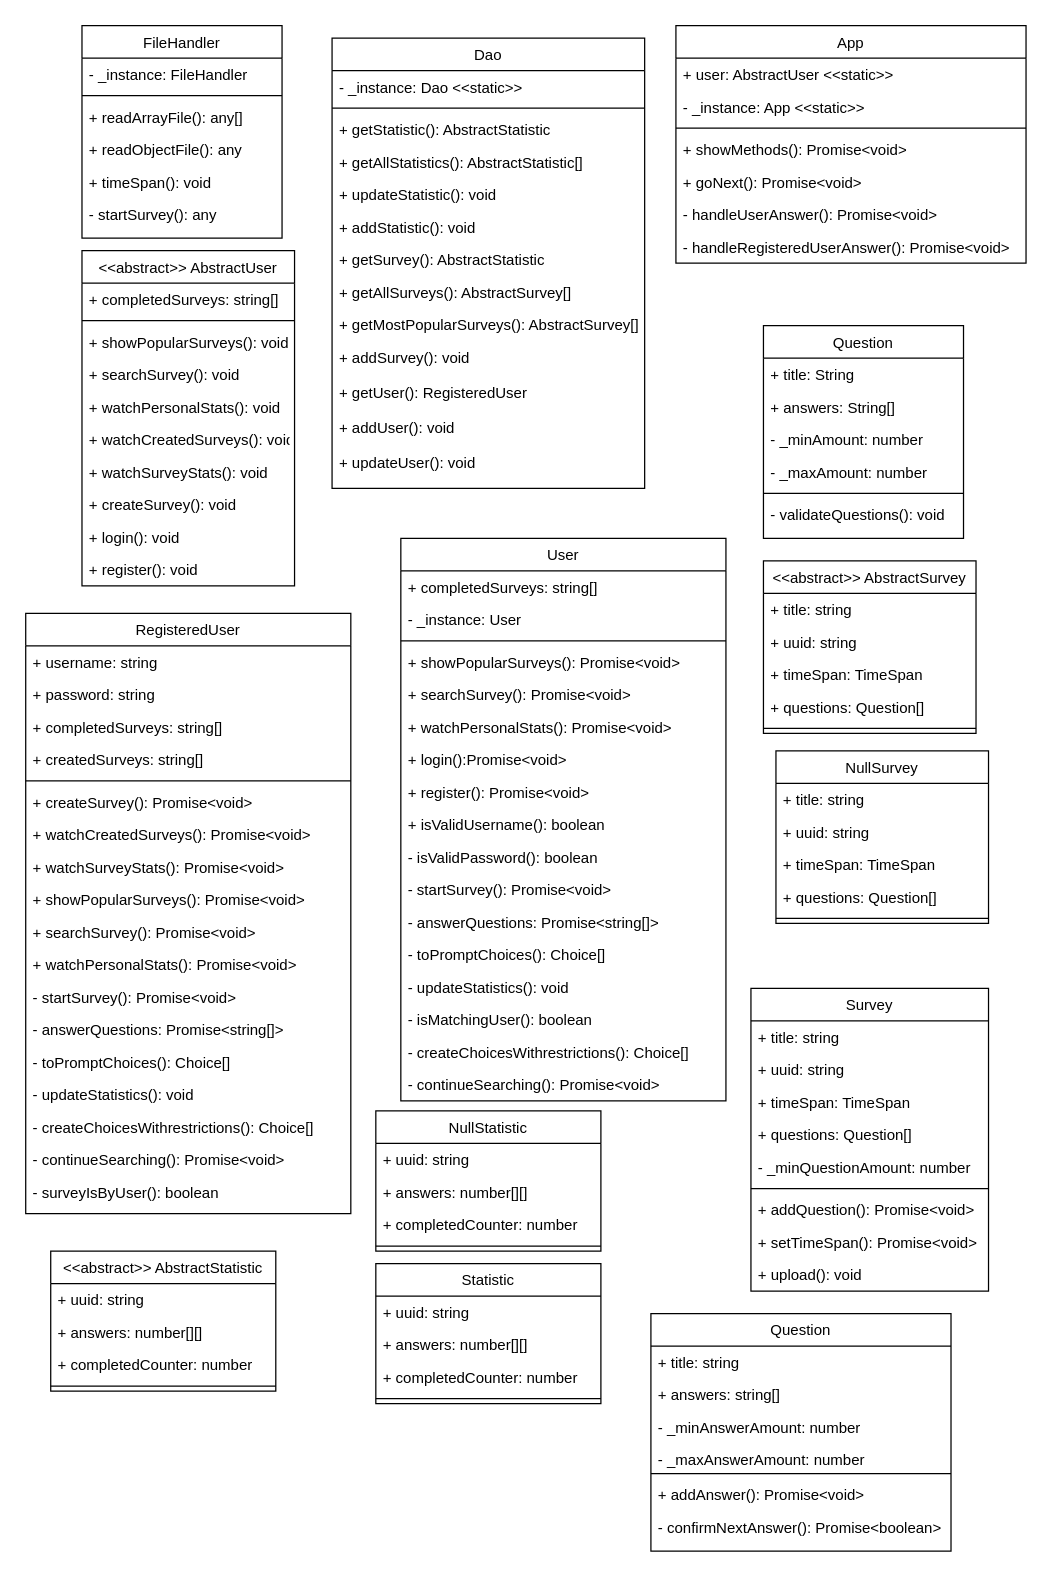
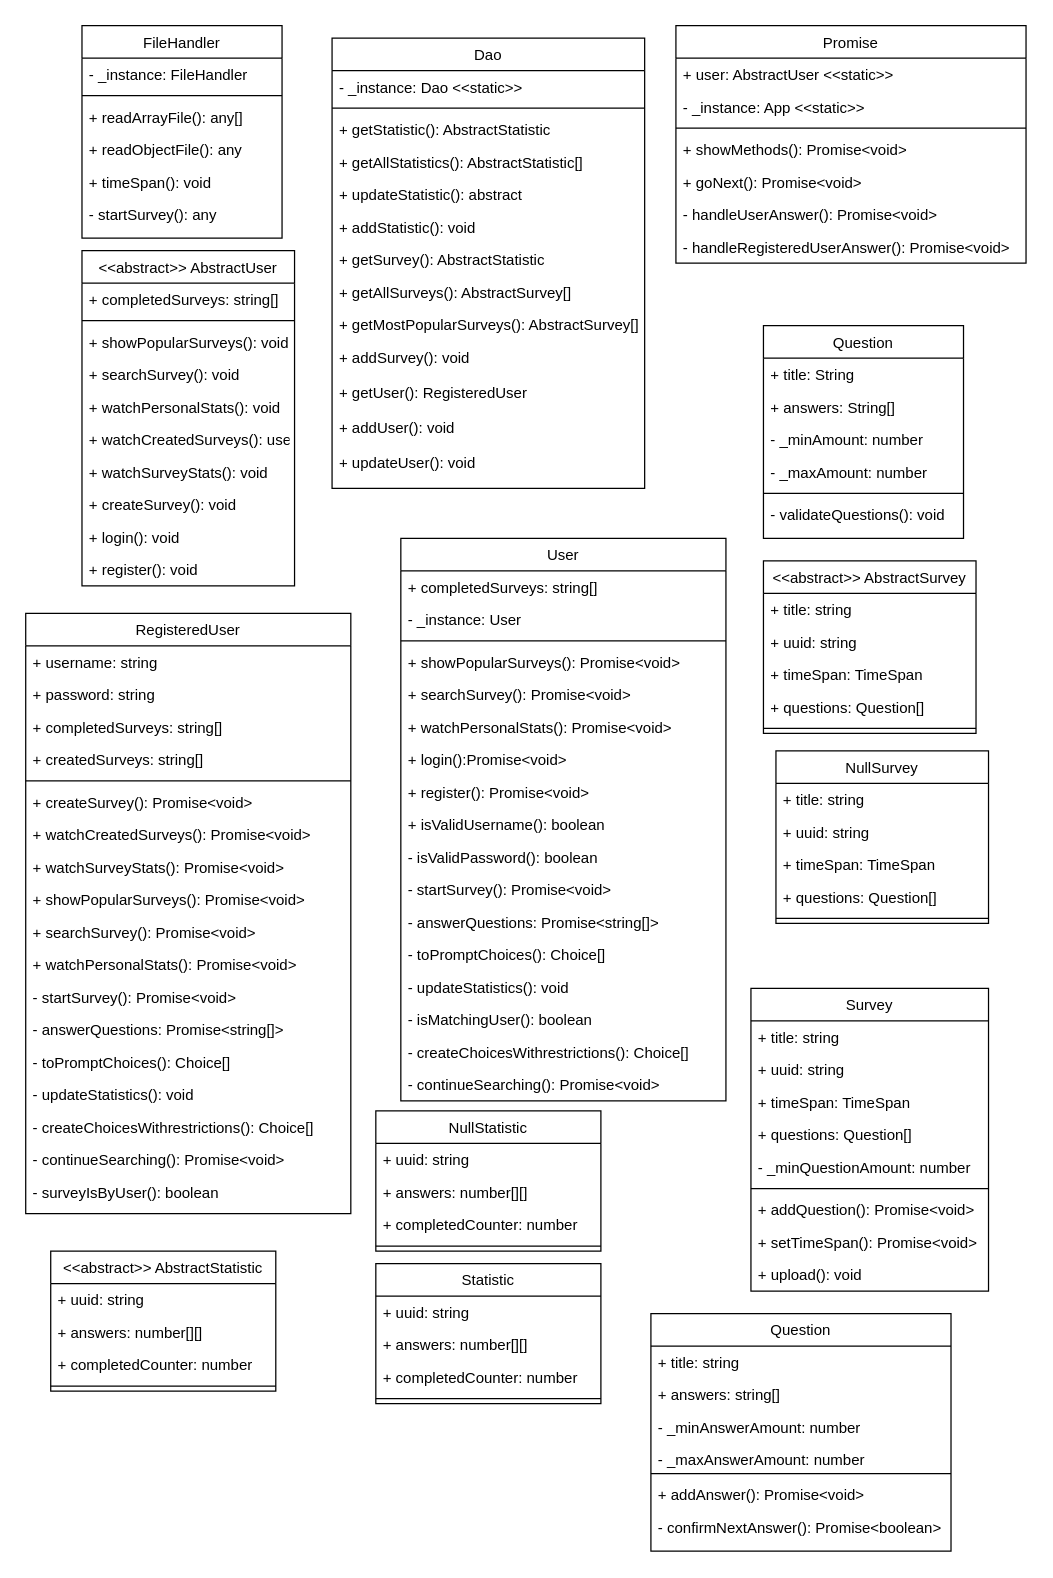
- <mxCell id="9" value="App&#10;" style="swimlane;fontStyle=0;align=center;verticalAlign=top;childLayout=stackLayout;horizontal=1;startSize=26;horizontalStack=0;resizeParent=1;resizeLast=0;collapsible=1;marginBottom=0;rounded=0;shadow=0;strokeWidth=1;" parent="1" vertex="1"><mxGeometry x="540" y="20" width="280" height="190" as="geometry"><mxRectangle x="130" y="380" width="160" height="26" as="alternateBounds" /></mxGeometry></mxCell>
+ <mxCell id="9" value="Promise&#10;" style="swimlane;fontStyle=0;align=center;verticalAlign=top;childLayout=stackLayout;horizontal=1;startSize=26;horizontalStack=0;resizeParent=1;resizeLast=0;collapsible=1;marginBottom=0;rounded=0;shadow=0;strokeWidth=1;" parent="1" vertex="1"><mxGeometry x="540" y="20" width="280" height="190" as="geometry"><mxRectangle x="130" y="380" width="160" height="26" as="alternateBounds" /></mxGeometry></mxCell>
- <mxCell id="22" value="+ updateStatistic(): void" style="text;align=left;verticalAlign=top;spacingLeft=4;spacingRight=4;overflow=hidden;rotatable=0;points=[[0,0.5],[1,0.5]];portConstraint=eastwest;fontStyle=0" parent="17" vertex="1"><mxGeometry y="112" width="250" height="26" as="geometry" /></mxCell>
+ <mxCell id="22" value="+ updateStatistic(): abstract" style="text;align=left;verticalAlign=top;spacingLeft=4;spacingRight=4;overflow=hidden;rotatable=0;points=[[0,0.5],[1,0.5]];portConstraint=eastwest;fontStyle=0" parent="17" vertex="1"><mxGeometry y="112" width="250" height="26" as="geometry" /></mxCell>
- <mxCell id="55" value="+ watchCreatedSurveys(): void" style="text;align=left;verticalAlign=top;spacingLeft=4;spacingRight=4;overflow=hidden;rotatable=0;points=[[0,0.5],[1,0.5]];portConstraint=eastwest;rounded=0;shadow=0;html=0;" parent="49" vertex="1"><mxGeometry y="138" width="170" height="26" as="geometry" /></mxCell>
+ <mxCell id="55" value="+ watchCreatedSurveys(): user" style="text;align=left;verticalAlign=top;spacingLeft=4;spacingRight=4;overflow=hidden;rotatable=0;points=[[0,0.5],[1,0.5]];portConstraint=eastwest;rounded=0;shadow=0;html=0;" parent="49" vertex="1"><mxGeometry y="138" width="170" height="26" as="geometry" /></mxCell>
